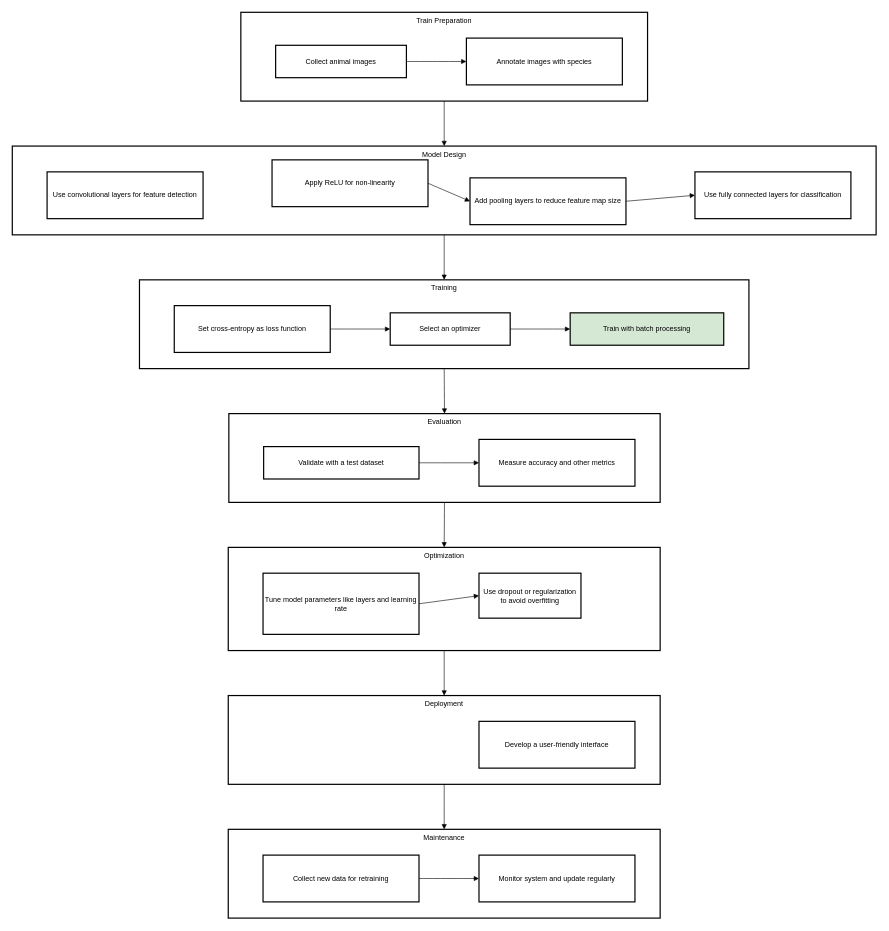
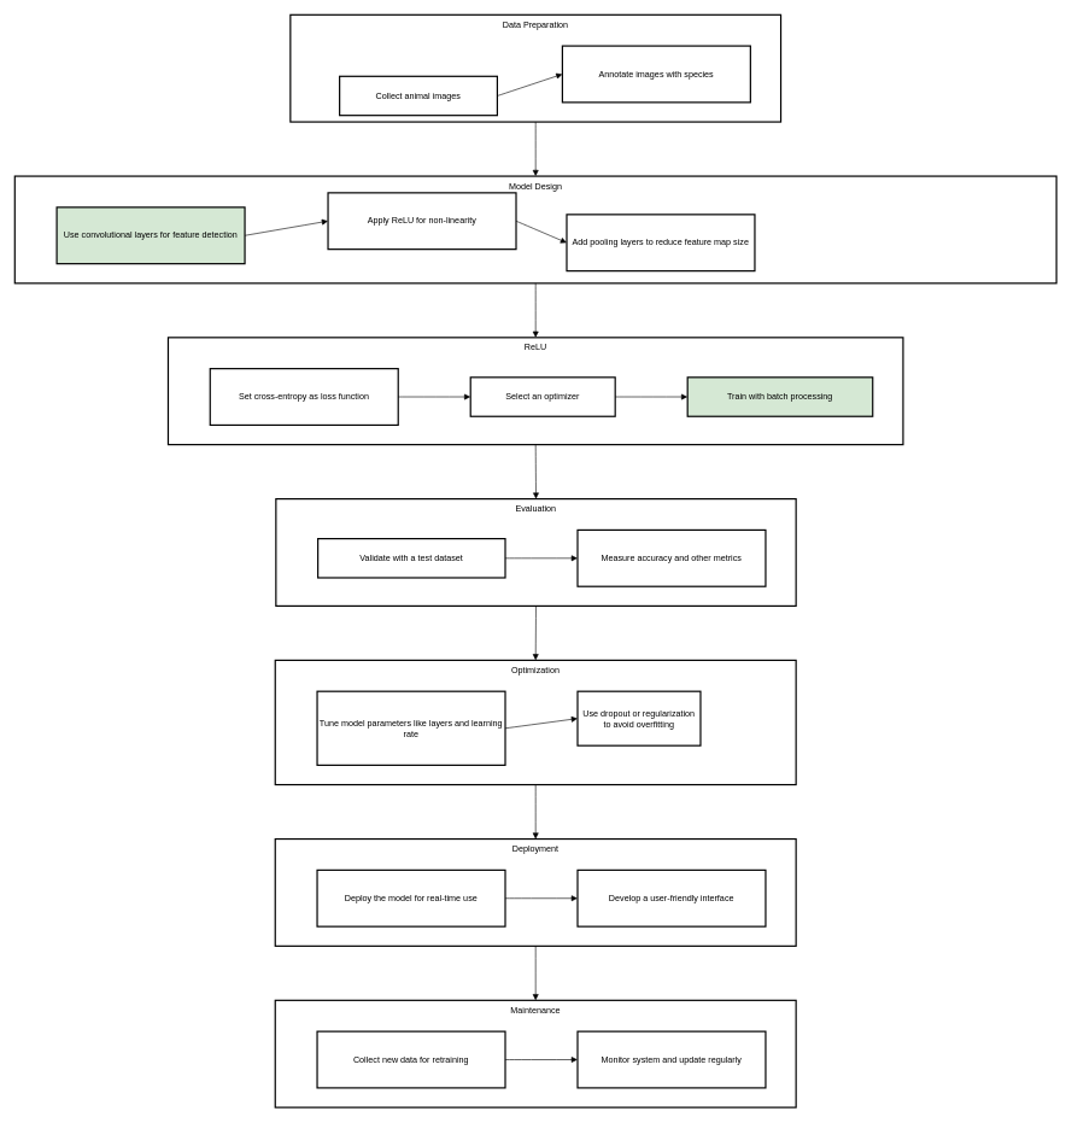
- <mxCell id="6" value="Train Preparation" style="whiteSpace=wrap;strokeWidth=2;verticalAlign=top;" vertex="1" parent="1"><mxGeometry x="401" y="20" width="678" height="148" as="geometry" /></mxCell>
+ <mxCell id="6" value="Data Preparation" style="whiteSpace=wrap;strokeWidth=2;verticalAlign=top;" vertex="1" parent="1"><mxGeometry x="401" y="20" width="678" height="148" as="geometry" /></mxCell>
- <mxCell id="7" value="Collect animal images" style="whiteSpace=wrap;strokeWidth=2;" vertex="1" parent="6"><mxGeometry x="58" y="55" width="218" height="54" as="geometry" /></mxCell>
+ <mxCell id="7" value="Collect animal images" style="whiteSpace=wrap;strokeWidth=2;" vertex="1" parent="6"><mxGeometry x="68" y="85" width="218" height="54" as="geometry" /></mxCell>
+ <mxCell id="15" value="" style="curved=1;startArrow=none;endArrow=block;exitX=1;exitY=0.5;entryX=0;entryY=0.5;rounded=0;" edge="1" parent="10" source="11" target="12"><mxGeometry relative="1" as="geometry"><Array as="points" /></mxGeometry></mxCell>
- <mxCell id="11" value="Use convolutional layers for feature detection" style="whiteSpace=wrap;strokeWidth=2;" vertex="1" parent="10"><mxGeometry x="58" y="43" width="260" height="78" as="geometry" /></mxCell>
+ <mxCell id="11" value="Use convolutional layers for feature detection" style="whiteSpace=wrap;strokeWidth=2;fillColor=#d5e8d4;" vertex="1" parent="10"><mxGeometry x="58" y="43" width="260" height="78" as="geometry" /></mxCell>
- <mxCell id="14" value="Use fully connected layers for classification" style="whiteSpace=wrap;strokeWidth=2;" vertex="1" parent="10"><mxGeometry x="1138" y="43" width="260" height="78" as="geometry" /></mxCell>
- <mxCell id="17" value="" style="curved=1;startArrow=none;endArrow=block;exitX=1;exitY=0.5;entryX=0;entryY=0.5;rounded=0;" edge="1" parent="10" source="13" target="14"><mxGeometry relative="1" as="geometry"><Array as="points" /></mxGeometry></mxCell>
- <mxCell id="18" value="Training" style="whiteSpace=wrap;strokeWidth=2;verticalAlign=top;" vertex="1" parent="1"><mxGeometry x="232" y="466" width="1016" height="148" as="geometry" /></mxCell>
+ <mxCell id="18" value="ReLU" style="whiteSpace=wrap;strokeWidth=2;verticalAlign=top;" vertex="1" parent="1"><mxGeometry x="232" y="466" width="1016" height="148" as="geometry" /></mxCell>
+ <mxCell id="33" value="Deploy the model for real-time use" style="whiteSpace=wrap;strokeWidth=2;" vertex="1" parent="32"><mxGeometry x="58" y="43" width="260" height="78" as="geometry" /></mxCell>
+ <mxCell id="35" value="" style="curved=1;startArrow=none;endArrow=block;exitX=1;exitY=0.5;entryX=0;entryY=0.5;rounded=0;" edge="1" parent="32" source="33" target="34"><mxGeometry relative="1" as="geometry"><Array as="points" /></mxGeometry></mxCell>
